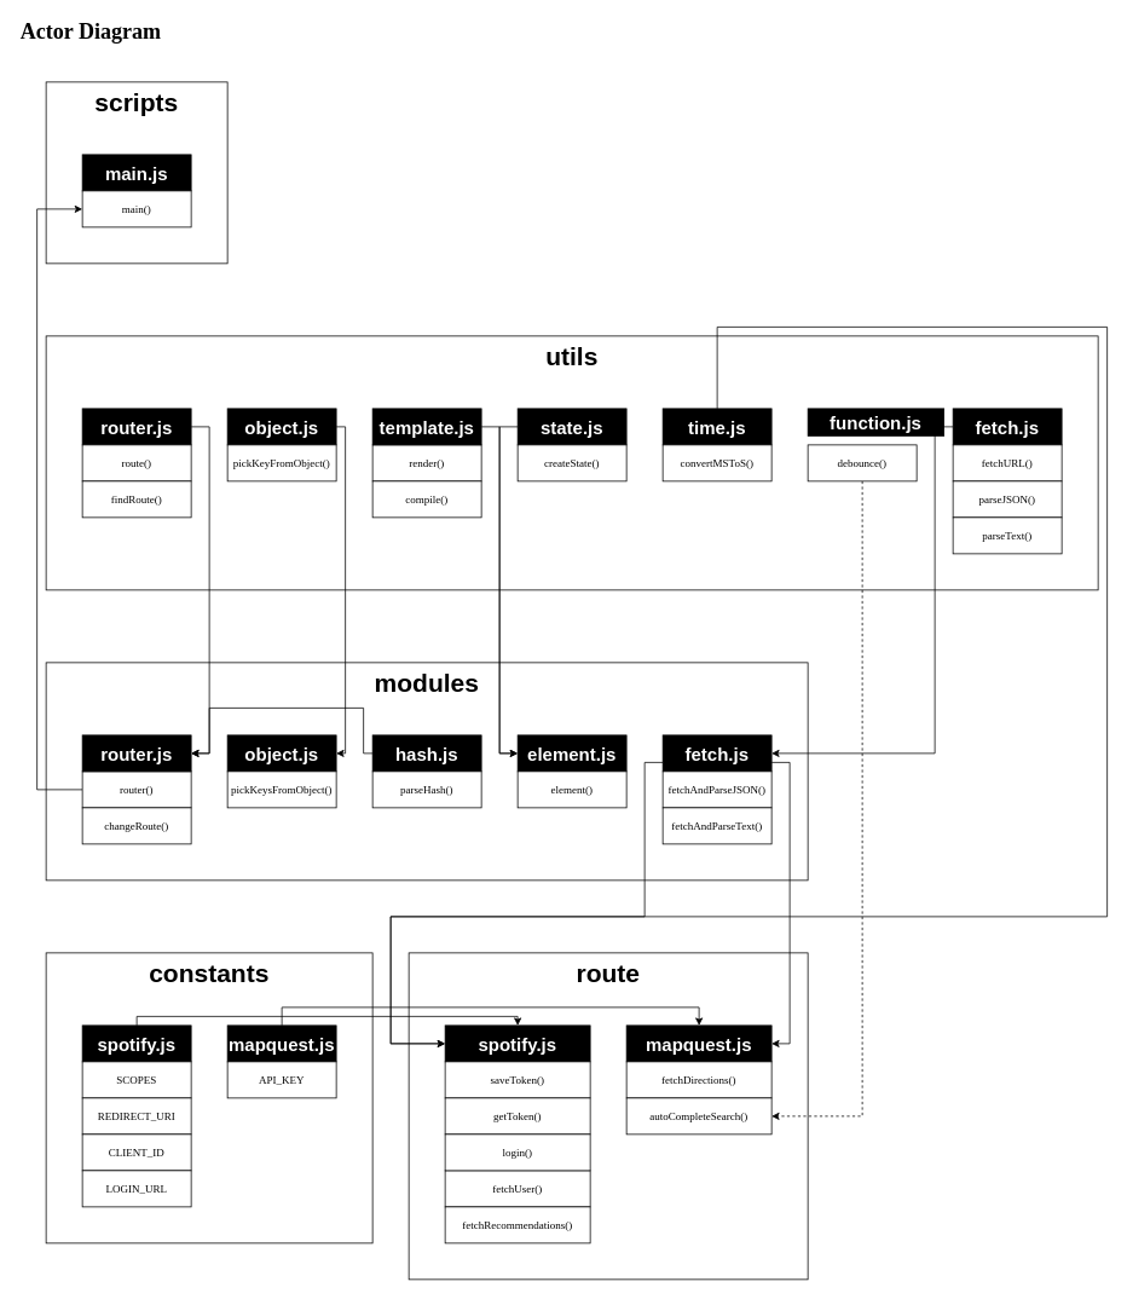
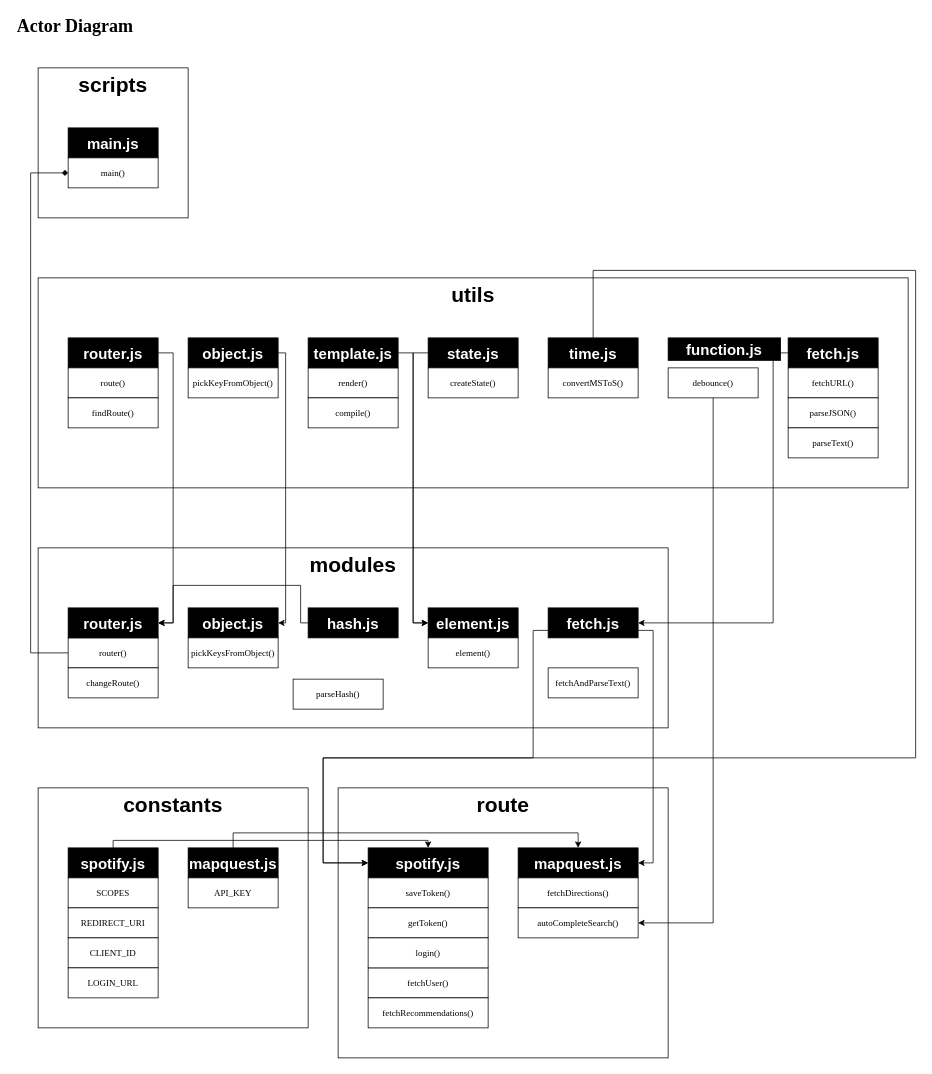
- <mxCell id="30" style="edgeStyle=orthogonalEdgeStyle;rounded=0;orthogonalLoop=1;jettySize=auto;html=1;exitX=0;exitY=0.5;exitDx=0;exitDy=0;entryX=0;entryY=0.5;entryDx=0;entryDy=0;startArrow=none;startFill=0;endArrow=classic;endFill=1;fontSize=28;fontColor=#000000;" edge="1" parent="1" source="31" target="6"><mxGeometry relative="1" as="geometry"><Array as="points"><mxPoint x="40" y="870" /><mxPoint x="40" y="230" /></Array></mxGeometry></mxCell>
+ <mxCell id="30" style="edgeStyle=orthogonalEdgeStyle;rounded=0;orthogonalLoop=1;jettySize=auto;html=1;exitX=0;exitY=0.5;exitDx=0;exitDy=0;entryX=0;entryY=0.5;entryDx=0;entryDy=0;startArrow=none;startFill=0;endArrow=diamond;endFill=1;fontSize=28;fontColor=#000000;" edge="1" parent="1" source="31" target="6"><mxGeometry relative="1" as="geometry"><Array as="points"><mxPoint x="40" y="870" /><mxPoint x="40" y="230" /></Array></mxGeometry></mxCell>
- <mxCell id="24" value="&lt;font face=&quot;Inconsolata&quot;&gt;&lt;span style=&quot;font-weight: normal&quot;&gt;parseHash()&lt;/span&gt;&lt;/font&gt;" style="whiteSpace=wrap;html=1;fontSize=12;align=center;fontStyle=1" vertex="1" parent="1"><mxGeometry x="410" y="850" width="120" height="40" as="geometry" /></mxCell>
+ <mxCell id="24" value="&lt;font face=&quot;Inconsolata&quot;&gt;&lt;span style=&quot;font-weight: normal&quot;&gt;parseHash()&lt;/span&gt;&lt;/font&gt;" style="whiteSpace=wrap;html=1;fontSize=12;align=center;fontStyle=1" vertex="1" parent="1"><mxGeometry x="390" y="905" width="120" height="40" as="geometry" /></mxCell>
- <mxCell id="21" value="&lt;font face=&quot;Inconsolata&quot;&gt;&lt;span style=&quot;font-weight: normal&quot;&gt;fetchAndParseJSON()&lt;/span&gt;&lt;/font&gt;" style="whiteSpace=wrap;html=1;fontSize=12;align=center;fontStyle=1" vertex="1" parent="1"><mxGeometry x="730" y="850" width="120" height="40" as="geometry" /></mxCell>
- <mxCell id="67" style="edgeStyle=orthogonalEdgeStyle;rounded=0;orthogonalLoop=1;jettySize=auto;html=1;exitX=0.5;exitY=1;exitDx=0;exitDy=0;startArrow=none;startFill=0;endArrow=classic;endFill=1;fontSize=28;fontColor=#000000;entryX=1;entryY=0.5;entryDx=0;entryDy=0;dashed=1;" edge="1" parent="1" source="68" target="16"><mxGeometry relative="1" as="geometry" /></mxCell>
+ <mxCell id="67" style="edgeStyle=orthogonalEdgeStyle;rounded=0;orthogonalLoop=1;jettySize=auto;html=1;exitX=0.5;exitY=1;exitDx=0;exitDy=0;startArrow=none;startFill=0;endArrow=classic;endFill=1;fontSize=28;fontColor=#000000;entryX=1;entryY=0.5;entryDx=0;entryDy=0;" edge="1" parent="1" source="68" target="16"><mxGeometry relative="1" as="geometry" /></mxCell>
